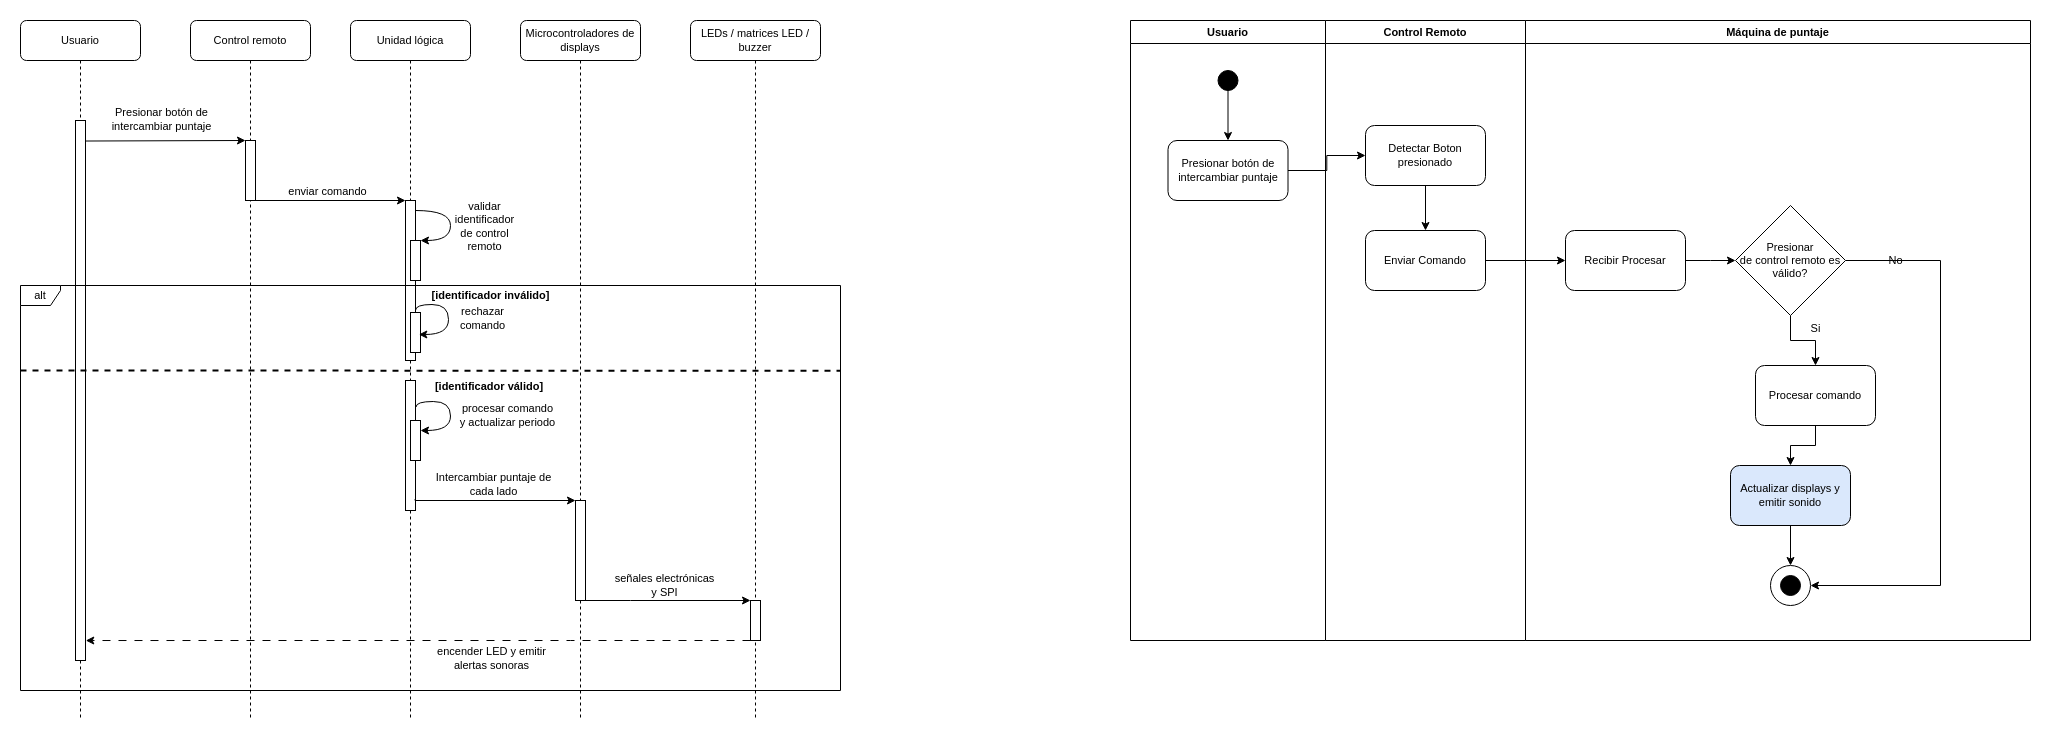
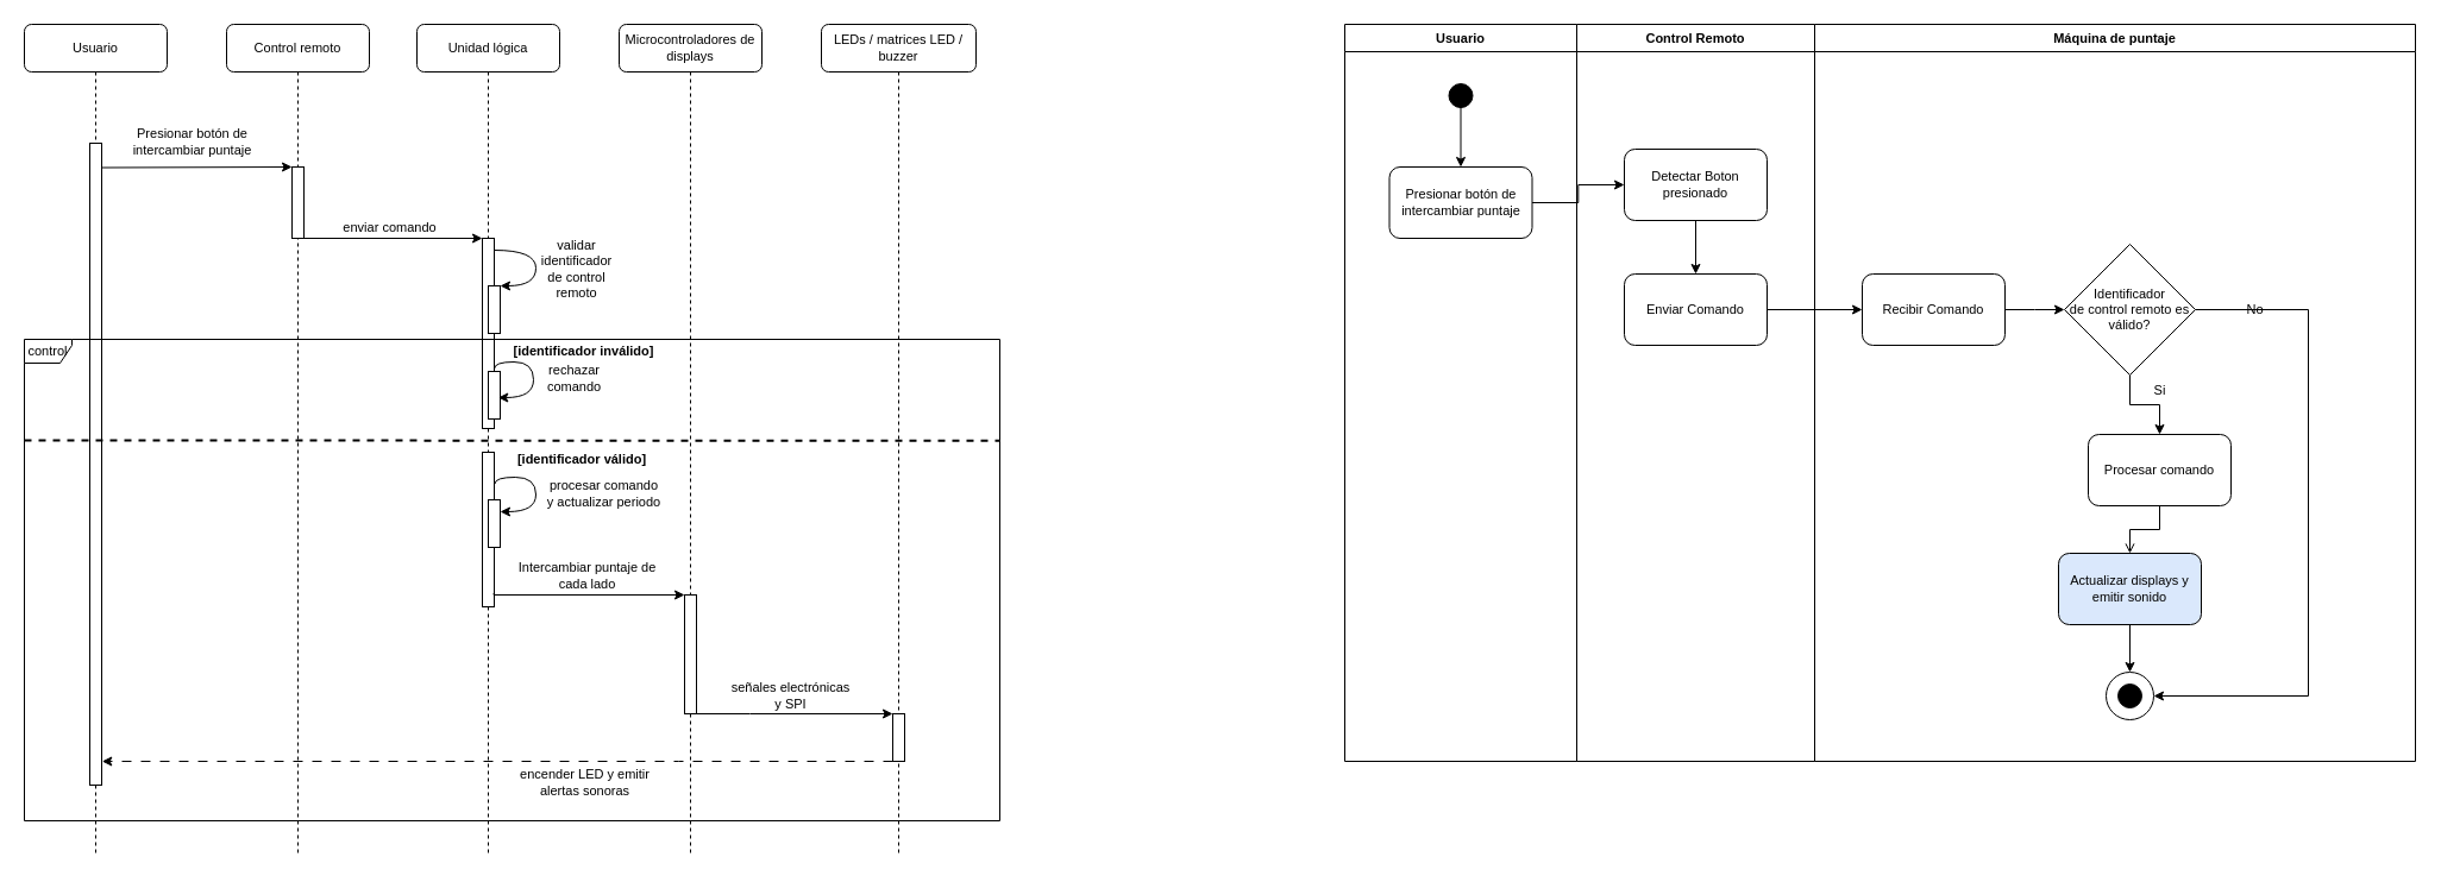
- <mxCell id="51" value="Recibir Procesar" style="rounded=1;whiteSpace=wrap;html=1;fontFamily=Helvetica;fontSize=11;labelBackgroundColor=none;" parent="44" vertex="1"><mxGeometry x="40" y="210" width="120" height="60" as="geometry" /></mxCell>
+ <mxCell id="51" value="Recibir Comando" style="rounded=1;whiteSpace=wrap;html=1;fontFamily=Helvetica;fontSize=11;labelBackgroundColor=none;" parent="44" vertex="1"><mxGeometry x="40" y="210" width="120" height="60" as="geometry" /></mxCell>
- <mxCell id="49" value="Presionar&lt;br style=&quot;font-size: 11px;&quot;&gt;de control remoto es válido?" style="rhombus;whiteSpace=wrap;html=1;fontFamily=Helvetica;fontSize=11;labelBackgroundColor=none;" parent="44" vertex="1"><mxGeometry x="210" y="185" width="110" height="110" as="geometry" /></mxCell>
+ <mxCell id="49" value="Identificador&lt;br style=&quot;font-size: 11px;&quot;&gt;de control remoto es válido?" style="rhombus;whiteSpace=wrap;html=1;fontFamily=Helvetica;fontSize=11;labelBackgroundColor=none;" parent="44" vertex="1"><mxGeometry x="210" y="185" width="110" height="110" as="geometry" /></mxCell>
- <mxCell id="35" value="alt" style="shape=umlFrame;whiteSpace=wrap;html=1;pointerEvents=0;width=40;height=20;fontFamily=Helvetica;fontSize=11;labelBackgroundColor=none;" parent="1" vertex="1"><mxGeometry x="20" y="285" width="820" height="405" as="geometry" /></mxCell>
+ <mxCell id="35" value="control" style="shape=umlFrame;whiteSpace=wrap;html=1;pointerEvents=0;width=40;height=20;fontFamily=Helvetica;fontSize=11;labelBackgroundColor=none;" parent="1" vertex="1"><mxGeometry x="20" y="285" width="820" height="405" as="geometry" /></mxCell>
- <mxCell id="45" value="" style="edgeStyle=orthogonalEdgeStyle;rounded=0;orthogonalLoop=1;jettySize=auto;html=1;fontFamily=Helvetica;fontSize=11;labelBackgroundColor=none;" parent="44" source="46" target="54" edge="1"><mxGeometry relative="1" as="geometry" /></mxCell>
+ <mxCell id="45" value="" style="edgeStyle=orthogonalEdgeStyle;rounded=0;orthogonalLoop=1;jettySize=auto;html=1;fontFamily=Helvetica;fontSize=11;labelBackgroundColor=none;endArrow=open;" parent="44" source="46" target="54" edge="1"><mxGeometry relative="1" as="geometry" /></mxCell>
